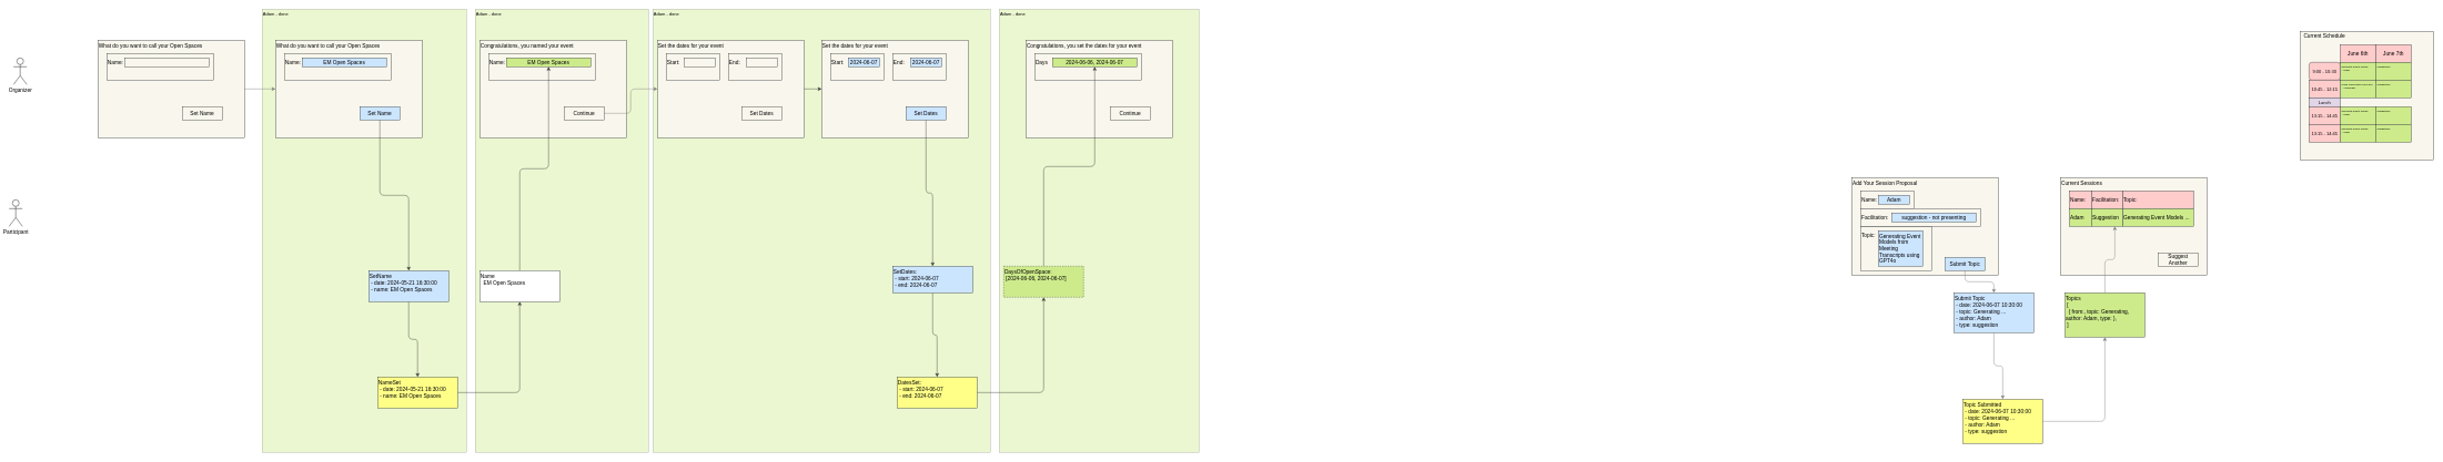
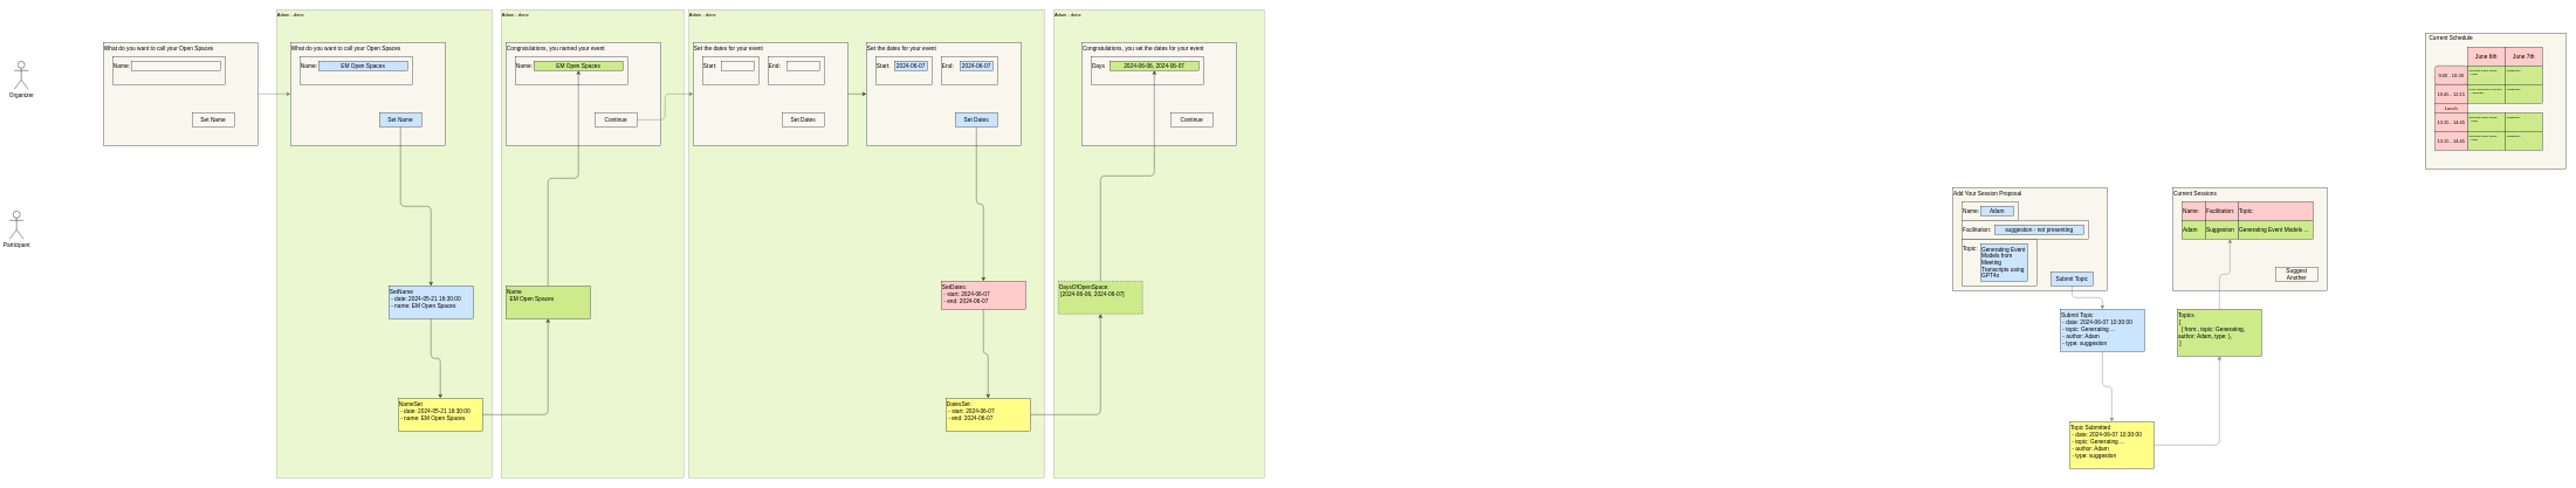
- <mxCell id="74" value="&lt;font color=&quot;#000000&quot; style=&quot;font-size: 10px;&quot;&gt;Lunch&lt;/font&gt;" style="rounded=0;whiteSpace=wrap;html=1;fillColor=#e1d5e7;strokeColor=#36393d;horizontal=1;align=center;verticalAlign=middle;spacingTop=0;fontSize=10;spacing=0;" parent="6" vertex="1"><mxGeometry x="5200" y="220" width="70" height="20" as="geometry" /></mxCell>
+ <mxCell id="74" value="&lt;font color=&quot;#000000&quot; style=&quot;font-size: 10px;&quot;&gt;Lunch&lt;/font&gt;" style="rounded=0;whiteSpace=wrap;html=1;fillColor=#ffcccc;strokeColor=#36393d;horizontal=1;align=center;verticalAlign=middle;spacingTop=0;fontSize=10;spacing=0;" parent="6" vertex="1"><mxGeometry x="5200" y="220" width="70" height="20" as="geometry" /></mxCell>
- <mxCell id="84" value="&lt;font color=&quot;#000000&quot;&gt;SetDates:&lt;br&gt;&amp;nbsp;- start: 2024-06-07&lt;br&gt;&amp;nbsp;- end: 2024-06-07&lt;br&gt;&lt;/font&gt;" style="rounded=0;whiteSpace=wrap;html=1;strokeColor=#36393d;fontFamily=Helvetica;fontSize=12;fillColor=#cce5ff;verticalAlign=top;align=left;" vertex="1" parent="6"><mxGeometry x="2010" y="600" width="180" height="60" as="geometry" /></mxCell>
+ <mxCell id="84" value="&lt;font color=&quot;#000000&quot;&gt;SetDates:&lt;br&gt;&amp;nbsp;- start: 2024-06-07&lt;br&gt;&amp;nbsp;- end: 2024-06-07&lt;br&gt;&lt;/font&gt;" style="rounded=0;whiteSpace=wrap;html=1;strokeColor=#36393d;fontFamily=Helvetica;fontSize=12;fillColor=#ffcccc;verticalAlign=top;align=left;" vertex="1" parent="6"><mxGeometry x="2010" y="600" width="180" height="60" as="geometry" /></mxCell>
- <mxCell id="29" value="&lt;font color=&quot;#000000&quot;&gt;Name&lt;br&gt;&amp;nbsp; EM Open Spaces&lt;br&gt;&lt;/font&gt;" style="rounded=0;whiteSpace=wrap;html=1;strokeColor=#36393d;fontFamily=Helvetica;fontSize=12;fillColor=#ffffff;verticalAlign=top;align=left;" parent="6" vertex="1"><mxGeometry x="1080" y="610" width="180" height="70" as="geometry" /></mxCell>
+ <mxCell id="29" value="&lt;font color=&quot;#000000&quot;&gt;Name&lt;br&gt;&amp;nbsp; EM Open Spaces&lt;br&gt;&lt;/font&gt;" style="rounded=0;whiteSpace=wrap;html=1;strokeColor=#36393d;fontFamily=Helvetica;fontSize=12;fillColor=#cdeb8b;verticalAlign=top;align=left;" parent="6" vertex="1"><mxGeometry x="1080" y="610" width="180" height="70" as="geometry" /></mxCell>
